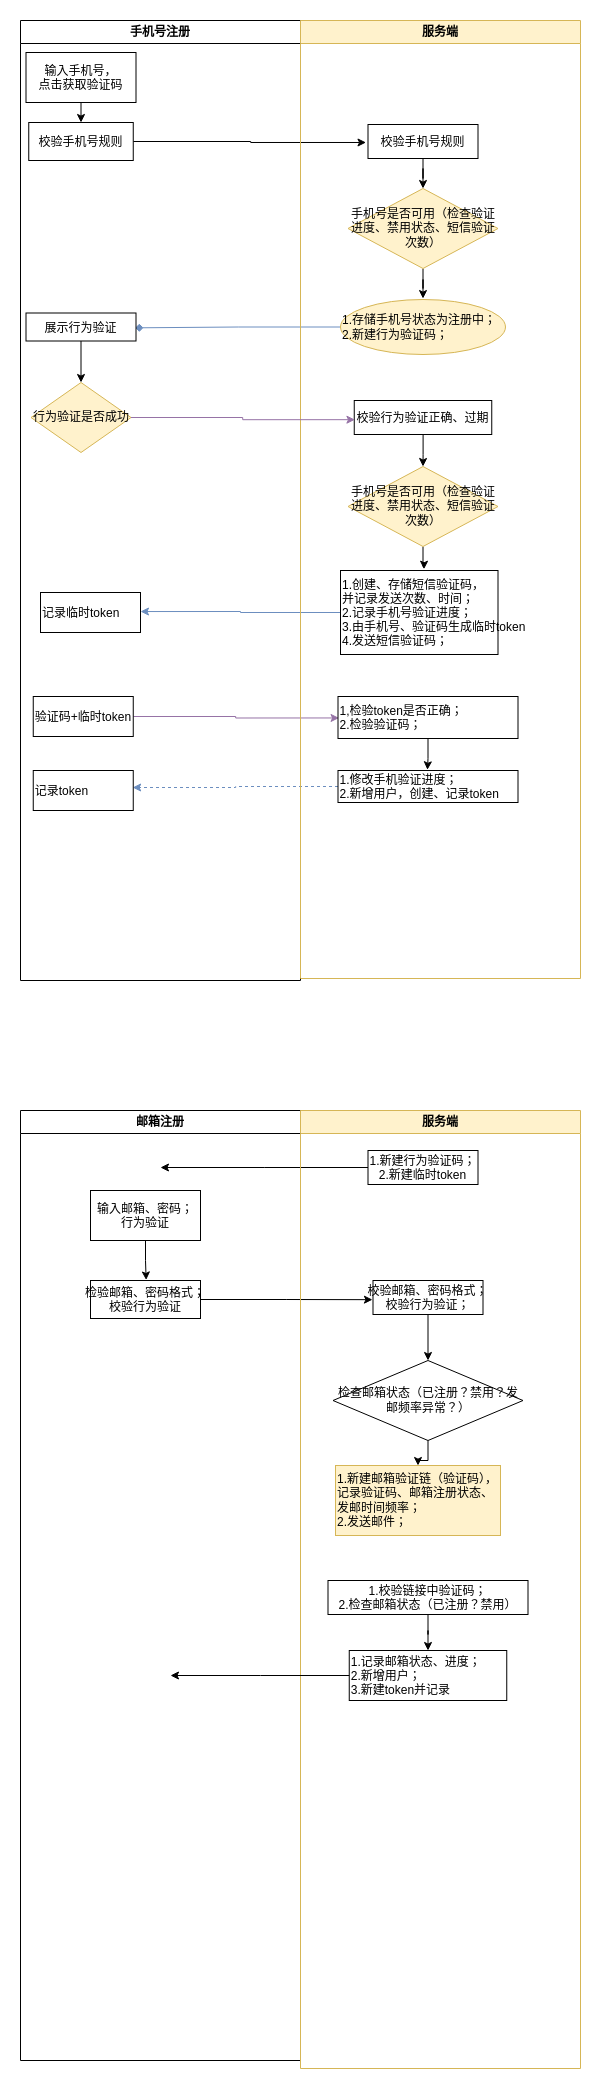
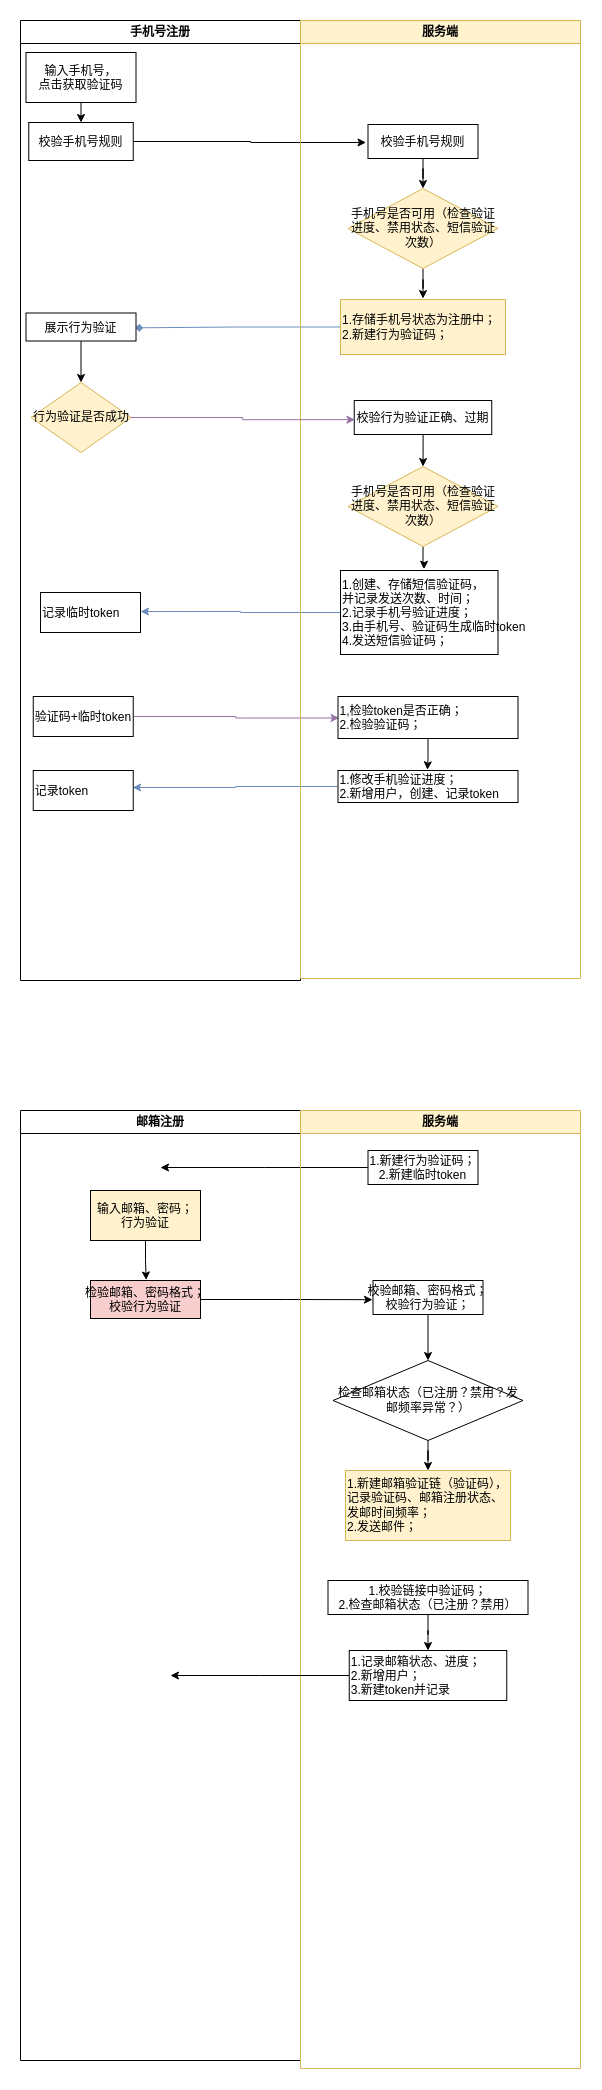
- <mxCell id="25" value="1.存储手机号状态为注册中；&lt;br&gt;2.新建行为验证码；" style="ellipse;whiteSpace=wrap;html=1;fillColor=#fff2cc;strokeColor=#d6b656;fontColor=rgb(0, 0, 0);align=left;" parent="19" vertex="1"><mxGeometry x="40" y="279" width="165" height="55" as="geometry" /></mxCell>
+ <mxCell id="25" value="1.存储手机号状态为注册中；&lt;br&gt;2.新建行为验证码；" style="whiteSpace=wrap;html=1;fillColor=#fff2cc;strokeColor=#d6b656;fontColor=rgb(0, 0, 0);align=left;" parent="19" vertex="1"><mxGeometry x="40" y="279" width="165" height="55" as="geometry" /></mxCell>
- <mxCell id="4" style="edgeStyle=orthogonalEdgeStyle;rounded=0;orthogonalLoop=1;jettySize=auto;html=1;entryX=0.994;entryY=0.425;entryDx=0;entryDy=0;entryPerimeter=0;fillColor=#dae8fc;strokeColor=#6c8ebf;dashed=1;" parent="1" source="32" target="18" edge="1"><mxGeometry relative="1" as="geometry" /></mxCell>
+ <mxCell id="4" style="edgeStyle=orthogonalEdgeStyle;rounded=0;orthogonalLoop=1;jettySize=auto;html=1;entryX=0.994;entryY=0.425;entryDx=0;entryDy=0;entryPerimeter=0;fillColor=#dae8fc;strokeColor=#6c8ebf;" parent="1" source="32" target="18" edge="1"><mxGeometry relative="1" as="geometry" /></mxCell>
- <mxCell id="36" value="输入邮箱、密码；&#10;行为验证" style="" vertex="1" parent="34"><mxGeometry x="70" y="80" width="110" height="50" as="geometry" /></mxCell>
+ <mxCell id="36" value="输入邮箱、密码；&#10;行为验证" style="fillColor=#fff2cc;" vertex="1" parent="34"><mxGeometry x="70" y="80" width="110" height="50" as="geometry" /></mxCell>
- <mxCell id="37" value="检验邮箱、密码格式；&#10;校验行为验证" style="" vertex="1" parent="34"><mxGeometry x="70" y="170" width="110" height="38" as="geometry" /></mxCell>
+ <mxCell id="37" value="检验邮箱、密码格式；&#10;校验行为验证" style="fillColor=#f8cecc;" vertex="1" parent="34"><mxGeometry x="70" y="170" width="110" height="38" as="geometry" /></mxCell>
- <mxCell id="41" value="1.新建邮箱验证链（验证码），记录验证码、邮箱注册状态、发邮时间频率；&lt;br&gt;2.发送邮件；" style="whiteSpace=wrap;html=1;fillColor=#fff2cc;strokeColor=#d6b656;fontColor=rgb(0, 0, 0);align=left;" vertex="1" parent="38"><mxGeometry x="35" y="355" width="165" height="70" as="geometry" /></mxCell>
+ <mxCell id="41" value="1.新建邮箱验证链（验证码），记录验证码、邮箱注册状态、发邮时间频率；&lt;br&gt;2.发送邮件；" style="whiteSpace=wrap;html=1;fillColor=#fff2cc;strokeColor=#d6b656;fontColor=rgb(0, 0, 0);align=left;" vertex="1" parent="38"><mxGeometry x="45" y="360" width="165" height="70" as="geometry" /></mxCell>
